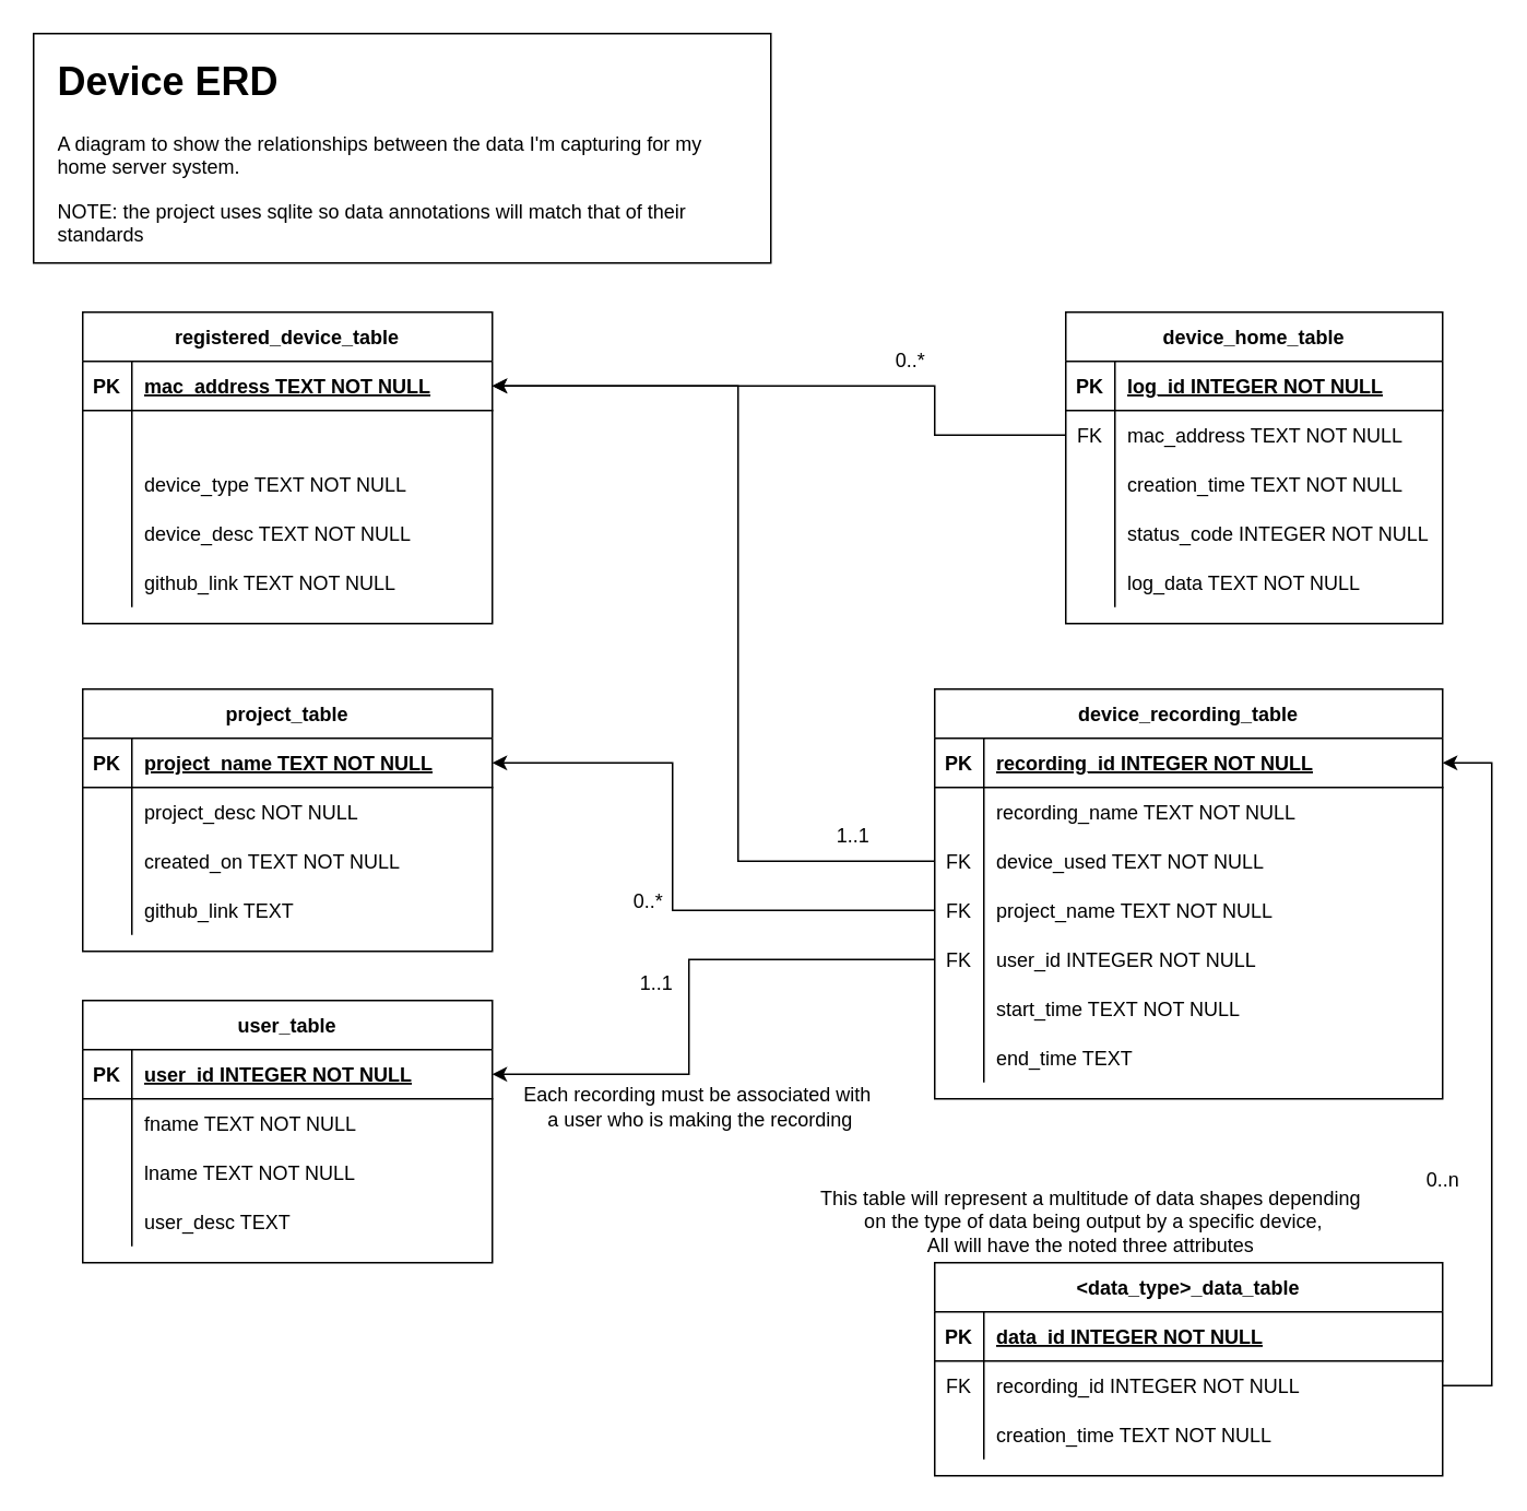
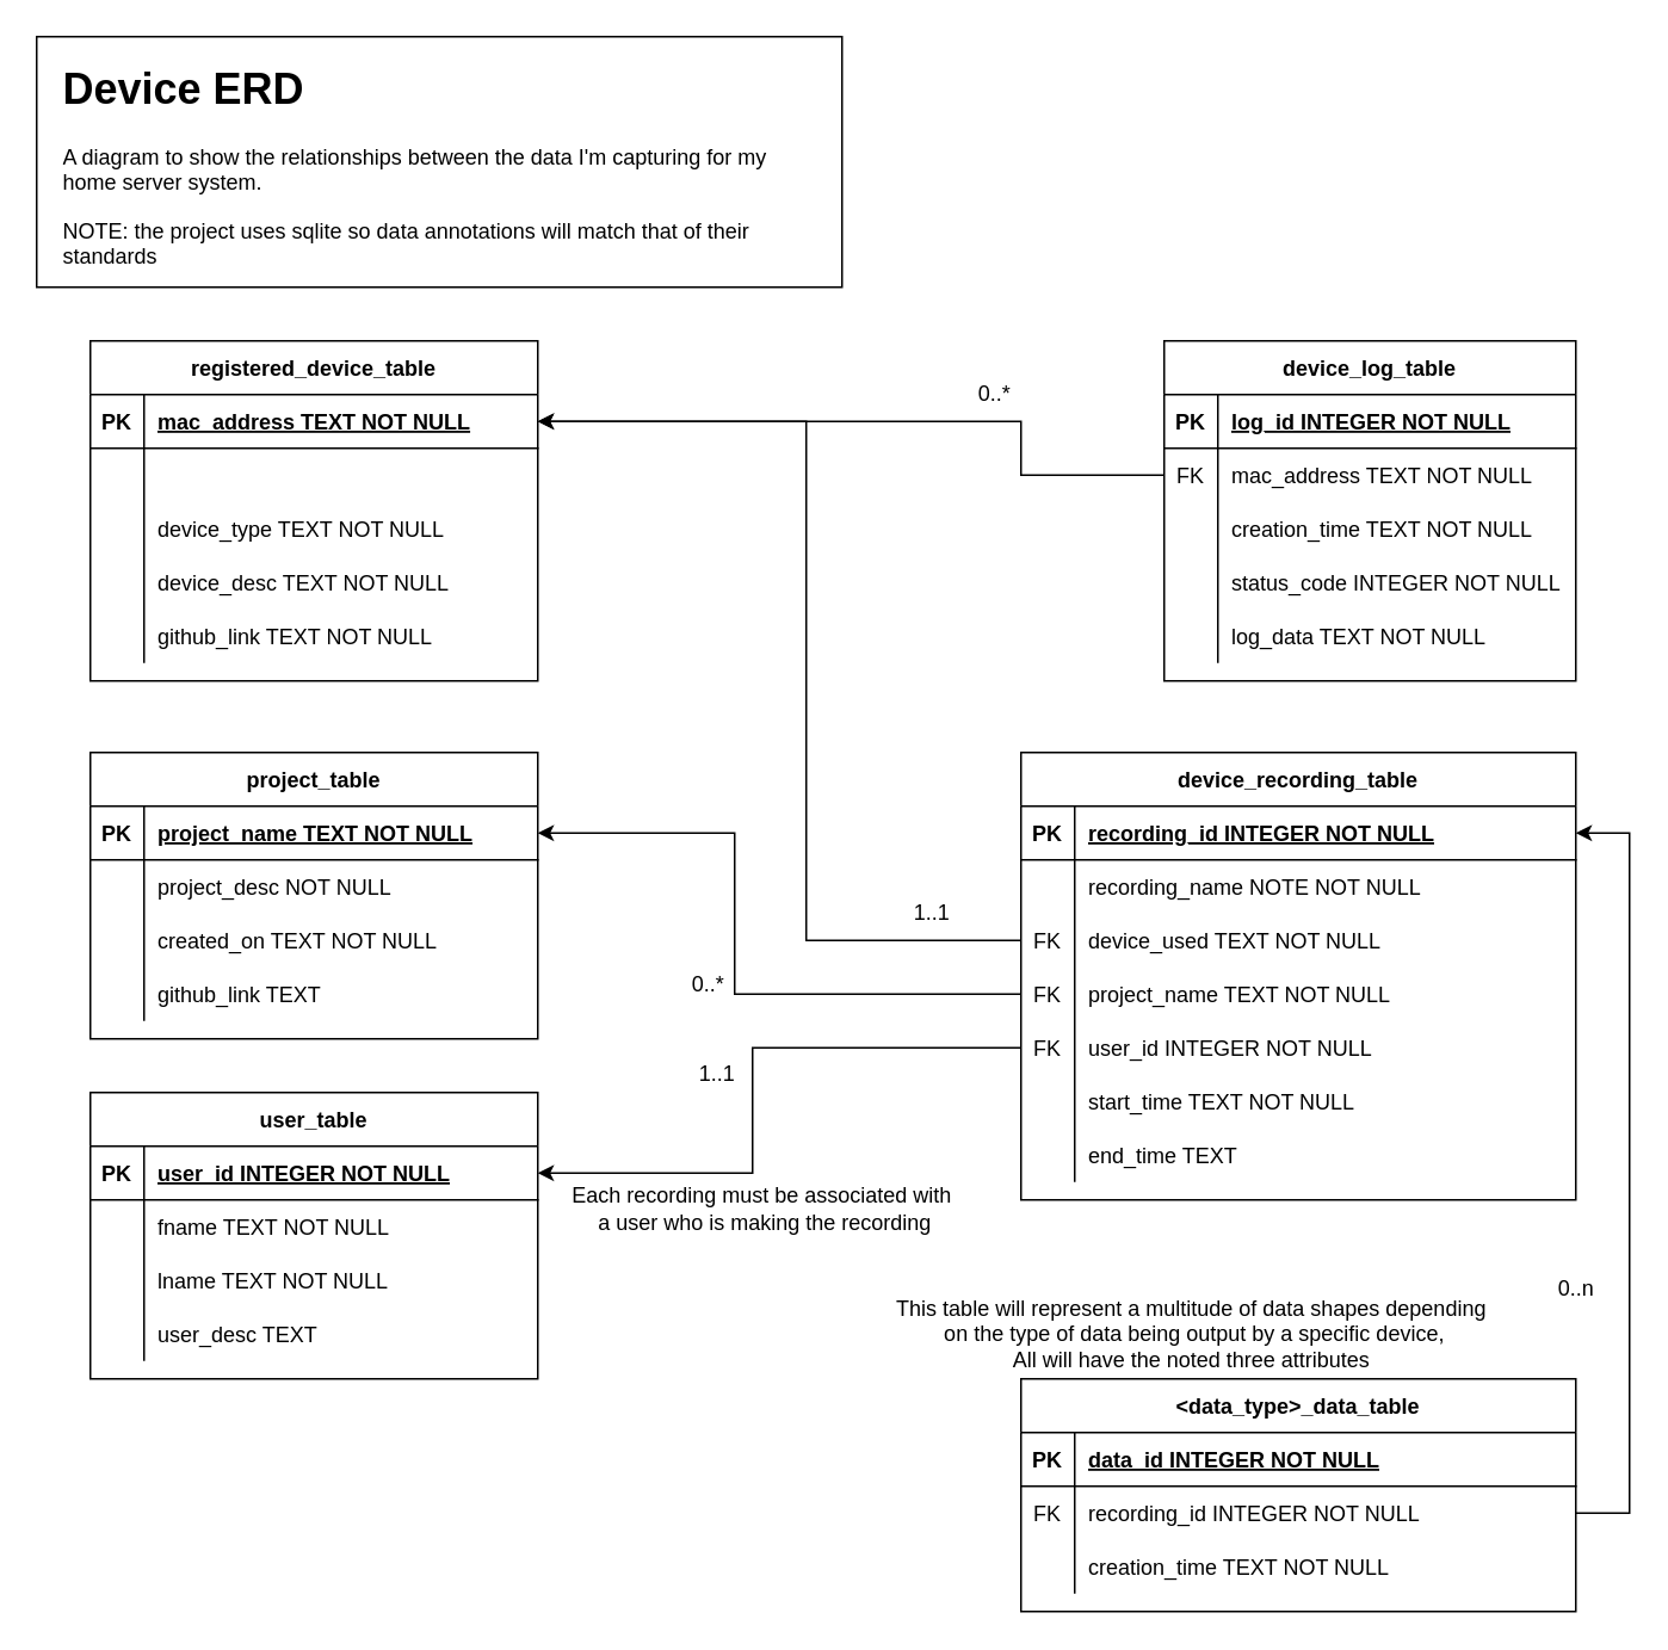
- <mxCell id="45" value="device_home_table" style="shape=table;startSize=30;container=1;collapsible=1;childLayout=tableLayout;fixedRows=1;rowLines=0;fontStyle=1;align=center;resizeLast=1;" parent="1" vertex="1"><mxGeometry x="650" y="190" width="230" height="190" as="geometry" /></mxCell>
+ <mxCell id="45" value="device_log_table" style="shape=table;startSize=30;container=1;collapsible=1;childLayout=tableLayout;fixedRows=1;rowLines=0;fontStyle=1;align=center;resizeLast=1;" parent="1" vertex="1"><mxGeometry x="650" y="190" width="230" height="190" as="geometry" /></mxCell>
- <mxCell id="67" value="recording_name TEXT NOT NULL " style="shape=partialRectangle;connectable=0;fillColor=none;top=0;left=0;bottom=0;right=0;align=left;spacingLeft=6;overflow=hidden;" parent="65" vertex="1"><mxGeometry x="30" width="280" height="30" as="geometry"><mxRectangle width="280" height="30" as="alternateBounds" /></mxGeometry></mxCell>
+ <mxCell id="67" value="recording_name NOTE NOT NULL " style="shape=partialRectangle;connectable=0;fillColor=none;top=0;left=0;bottom=0;right=0;align=left;spacingLeft=6;overflow=hidden;" parent="65" vertex="1"><mxGeometry x="30" width="280" height="30" as="geometry"><mxRectangle width="280" height="30" as="alternateBounds" /></mxGeometry></mxCell>
